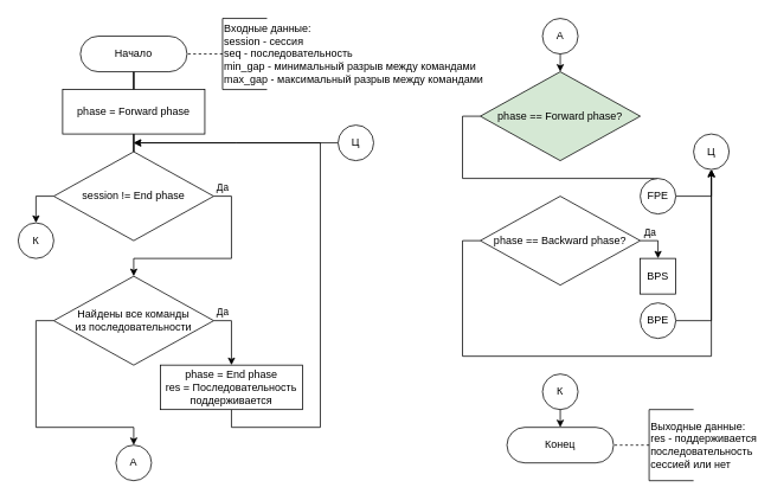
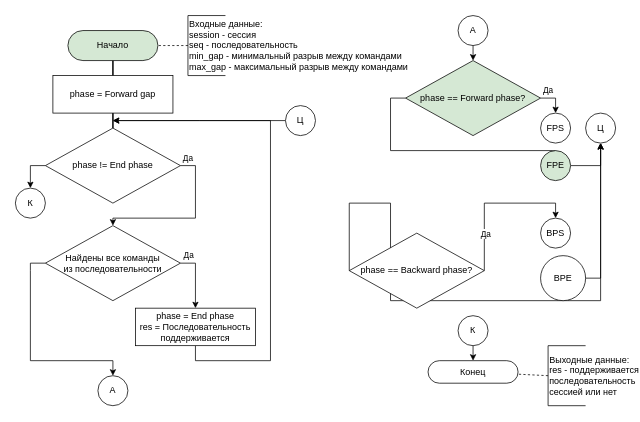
- <mxCell id="3" value="Начало" style="rounded=1;whiteSpace=wrap;html=1;arcSize=50;" parent="1" vertex="1"><mxGeometry x="90" y="40" width="120" height="40" as="geometry" /></mxCell>
+ <mxCell id="3" value="Начало" style="rounded=1;whiteSpace=wrap;html=1;arcSize=50;fillColor=#d5e8d4;" parent="1" vertex="1"><mxGeometry x="90" y="40" width="120" height="40" as="geometry" /></mxCell>
- <mxCell id="7" value="phase = F&lt;span dir=&quot;ltr&quot; role=&quot;presentation&quot; style=&quot;left: 20.31%; top: 39.06%; font-size: calc(var(--scale-factor)*10.80px); font-family: sans-serif; transform: scaleX(1.186);&quot;&gt;orw&lt;/span&gt;&lt;span dir=&quot;ltr&quot; role=&quot;presentation&quot; style=&quot;left: 23.65%; top: 39.06%; font-size: calc(var(--scale-factor)*10.80px); font-family: sans-serif; transform: scaleX(1.168);&quot;&gt;ard&lt;/span&gt;&lt;span dir=&quot;ltr&quot; role=&quot;presentation&quot; style=&quot;left: 26.63%; top: 39.06%; font-size: calc(var(--scale-factor)*10.80px); font-family: sans-serif;&quot;&gt; &lt;/span&gt;&lt;span dir=&quot;ltr&quot; role=&quot;presentation&quot; style=&quot;left: 27.41%; top: 39.06%; font-size: calc(var(--scale-factor)*10.80px); font-family: sans-serif; transform: scaleX(1.058);&quot;&gt;phase&lt;/span&gt;" style="rounded=0;whiteSpace=wrap;html=1;" parent="1" vertex="1"><mxGeometry x="70" y="100" width="160" height="50" as="geometry" /></mxCell>
+ <mxCell id="7" value="phase = F&lt;span dir=&quot;ltr&quot; role=&quot;presentation&quot; style=&quot;left: 20.31%; top: 39.06%; font-size: calc(var(--scale-factor)*10.80px); font-family: sans-serif; transform: scaleX(1.186);&quot;&gt;orw&lt;/span&gt;&lt;span dir=&quot;ltr&quot; role=&quot;presentation&quot; style=&quot;left: 23.65%; top: 39.06%; font-size: calc(var(--scale-factor)*10.80px); font-family: sans-serif; transform: scaleX(1.168);&quot;&gt;ard&lt;/span&gt;&lt;span dir=&quot;ltr&quot; role=&quot;presentation&quot; style=&quot;left: 26.63%; top: 39.06%; font-size: calc(var(--scale-factor)*10.80px); font-family: sans-serif;&quot;&gt; &lt;/span&gt;&lt;span dir=&quot;ltr&quot; role=&quot;presentation&quot; style=&quot;left: 27.41%; top: 39.06%; font-size: calc(var(--scale-factor)*10.80px); font-family: sans-serif; transform: scaleX(1.058);&quot;&gt;gap&lt;/span&gt;" style="rounded=0;whiteSpace=wrap;html=1;" parent="1" vertex="1"><mxGeometry x="70" y="100" width="160" height="50" as="geometry" /></mxCell>
+ <mxCell id="17" value="Да" style="edgeStyle=orthogonalEdgeStyle;rounded=0;orthogonalLoop=1;jettySize=auto;html=1;exitX=1;exitY=0.5;exitDx=0;exitDy=0;" edge="1" parent="1" source="19" target="24"><mxGeometry x="-0.5" y="10" relative="1" as="geometry"><Array as="points"><mxPoint x="740" y="130" /></Array><mxPoint as="offset" /><mxPoint x="740" y="150" as="targetPoint" /></mxGeometry></mxCell>
+ <mxCell id="24" value="FPS" style="ellipse;whiteSpace=wrap;html=1;aspect=fixed;" vertex="1" parent="1"><mxGeometry x="720" y="150" width="40" height="40" as="geometry" /></mxCell>
- <mxCell id="10" value="session != End phase" style="rhombus;whiteSpace=wrap;html=1;" parent="1" vertex="1"><mxGeometry x="60" y="170" width="180" height="100" as="geometry" /></mxCell>
+ <mxCell id="10" value="phase != End phase" style="rhombus;whiteSpace=wrap;html=1;" parent="1" vertex="1"><mxGeometry x="60" y="170" width="180" height="100" as="geometry" /></mxCell>
- <mxCell id="26" value="FPE" style="ellipse;whiteSpace=wrap;html=1;aspect=fixed;" vertex="1" parent="1"><mxGeometry x="720" y="200" width="40" height="40" as="geometry" /></mxCell>
+ <mxCell id="26" value="FPE" style="ellipse;whiteSpace=wrap;html=1;aspect=fixed;fillColor=#d5e8d4;" vertex="1" parent="1"><mxGeometry x="720" y="200" width="40" height="40" as="geometry" /></mxCell>
- <mxCell id="23" value="&lt;div&gt;phase == Backward &lt;span dir=&quot;ltr&quot; role=&quot;presentation&quot; style=&quot;left: 27.41%; top: 39.06%; font-size: calc(var(--scale-factor)*10.80px); font-family: sans-serif; transform: scaleX(1.058);&quot;&gt;phase?&lt;/span&gt;&lt;/div&gt;" style="rhombus;whiteSpace=wrap;html=1;" vertex="1" parent="1"><mxGeometry x="540" y="220" width="180" height="100" as="geometry" /></mxCell>
+ <mxCell id="23" value="&lt;div&gt;phase == Backward &lt;span dir=&quot;ltr&quot; role=&quot;presentation&quot; style=&quot;left: 27.41%; top: 39.06%; font-size: calc(var(--scale-factor)*10.80px); font-family: sans-serif; transform: scaleX(1.058);&quot;&gt;phase?&lt;/span&gt;&lt;/div&gt;" style="rhombus;whiteSpace=wrap;html=1;" vertex="1" parent="1"><mxGeometry x="465" y="310" width="180" height="100" as="geometry" /></mxCell>
- <mxCell id="27" value="BPS" style="whiteSpace=wrap;html=1;aspect=fixed;rounded=0;" vertex="1" parent="1"><mxGeometry x="720" y="290" width="40" height="40" as="geometry" /></mxCell>
+ <mxCell id="27" value="BPS" style="ellipse;whiteSpace=wrap;html=1;aspect=fixed;" vertex="1" parent="1"><mxGeometry x="720" y="290" width="40" height="40" as="geometry" /></mxCell>
- <mxCell id="13" value="&lt;div&gt;Найдены все команды&lt;/div&gt;&lt;div&gt;из последовательности&lt;/div&gt;" style="rhombus;whiteSpace=wrap;html=1;" parent="1" vertex="1"><mxGeometry x="60" y="310" width="180" height="100" as="geometry" /></mxCell>
+ <mxCell id="13" value="&lt;div&gt;Найдены все команды&lt;/div&gt;&lt;div&gt;из последовательности&lt;/div&gt;" style="rhombus;whiteSpace=wrap;html=1;" parent="1" vertex="1"><mxGeometry x="60" y="300" width="180" height="100" as="geometry" /></mxCell>
- <mxCell id="29" value="BPE" style="ellipse;whiteSpace=wrap;html=1;aspect=fixed;" vertex="1" parent="1"><mxGeometry x="720" y="340" width="40" height="40" as="geometry" /></mxCell>
+ <mxCell id="29" value="BPE" style="ellipse;whiteSpace=wrap;html=1;aspect=fixed;" vertex="1" parent="1"><mxGeometry x="720" y="340" width="60" height="60" as="geometry" /></mxCell>
- <mxCell id="16" value="Конец" style="rounded=1;whiteSpace=wrap;html=1;arcSize=50;" vertex="1" parent="1"><mxGeometry x="570" y="480" width="120" height="40" as="geometry" /></mxCell>
+ <mxCell id="16" value="Конец" style="rounded=1;whiteSpace=wrap;html=1;arcSize=50;" vertex="1" parent="1"><mxGeometry x="570" y="480" width="120" height="30" as="geometry" /></mxCell>
